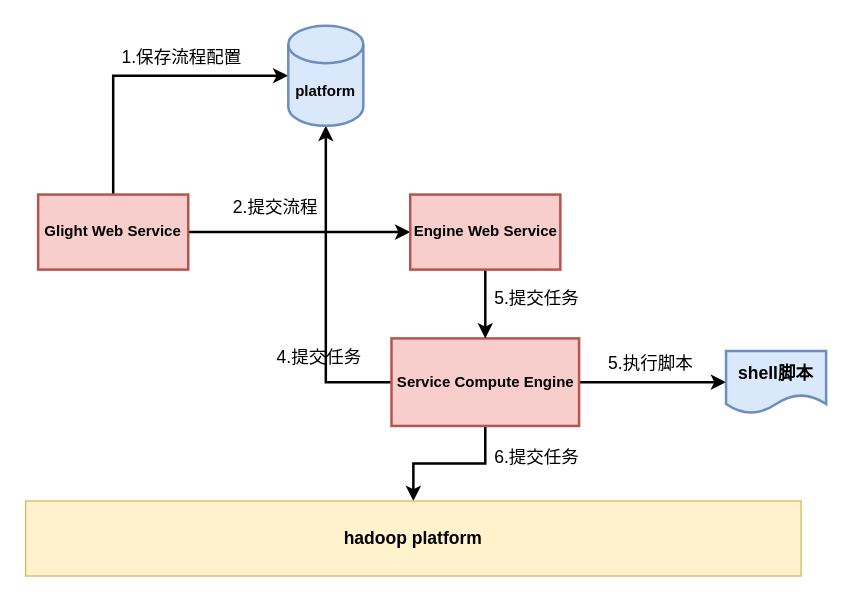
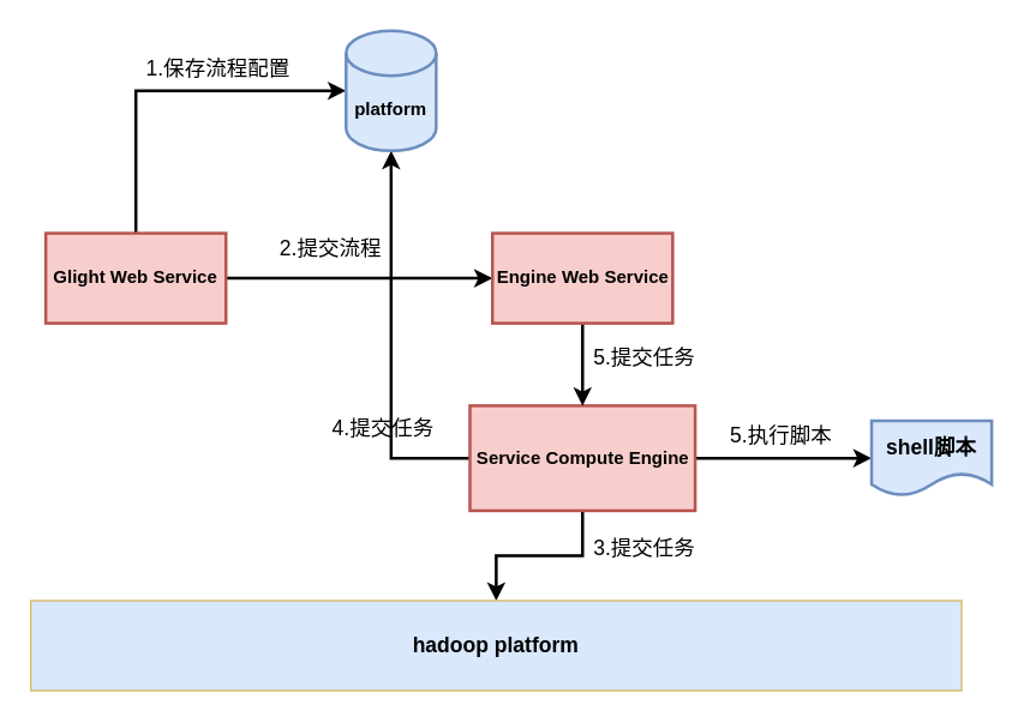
- <mxCell id="17" value="6.提交任务" style="text;html=1;strokeColor=none;fillColor=none;align=center;verticalAlign=middle;whiteSpace=wrap;rounded=0;strokeWidth=2;fontSize=14;" parent="1" vertex="1"><mxGeometry x="388.5" y="350" width="80" height="30" as="geometry" /></mxCell>
+ <mxCell id="17" value="3.提交任务" style="text;html=1;strokeColor=none;fillColor=none;align=center;verticalAlign=middle;whiteSpace=wrap;rounded=0;strokeWidth=2;fontSize=14;" parent="1" vertex="1"><mxGeometry x="388.5" y="350" width="80" height="30" as="geometry" /></mxCell>
- <mxCell id="12" value="&lt;font style=&quot;font-size: 14px;&quot;&gt;&lt;b&gt;hadoop platform&lt;/b&gt;&lt;/font&gt;" style="rounded=0;whiteSpace=wrap;html=1;fillColor=#fff2cc;strokeColor=#d6b656;" parent="1" vertex="1"><mxGeometry x="20" y="400" width="620" height="60" as="geometry" /></mxCell>
+ <mxCell id="12" value="&lt;font style=&quot;font-size: 14px;&quot;&gt;&lt;b&gt;hadoop platform&lt;/b&gt;&lt;/font&gt;" style="rounded=0;whiteSpace=wrap;html=1;fillColor=#dae8fc;strokeColor=#d6b656;" parent="1" vertex="1"><mxGeometry x="20" y="400" width="620" height="60" as="geometry" /></mxCell>
